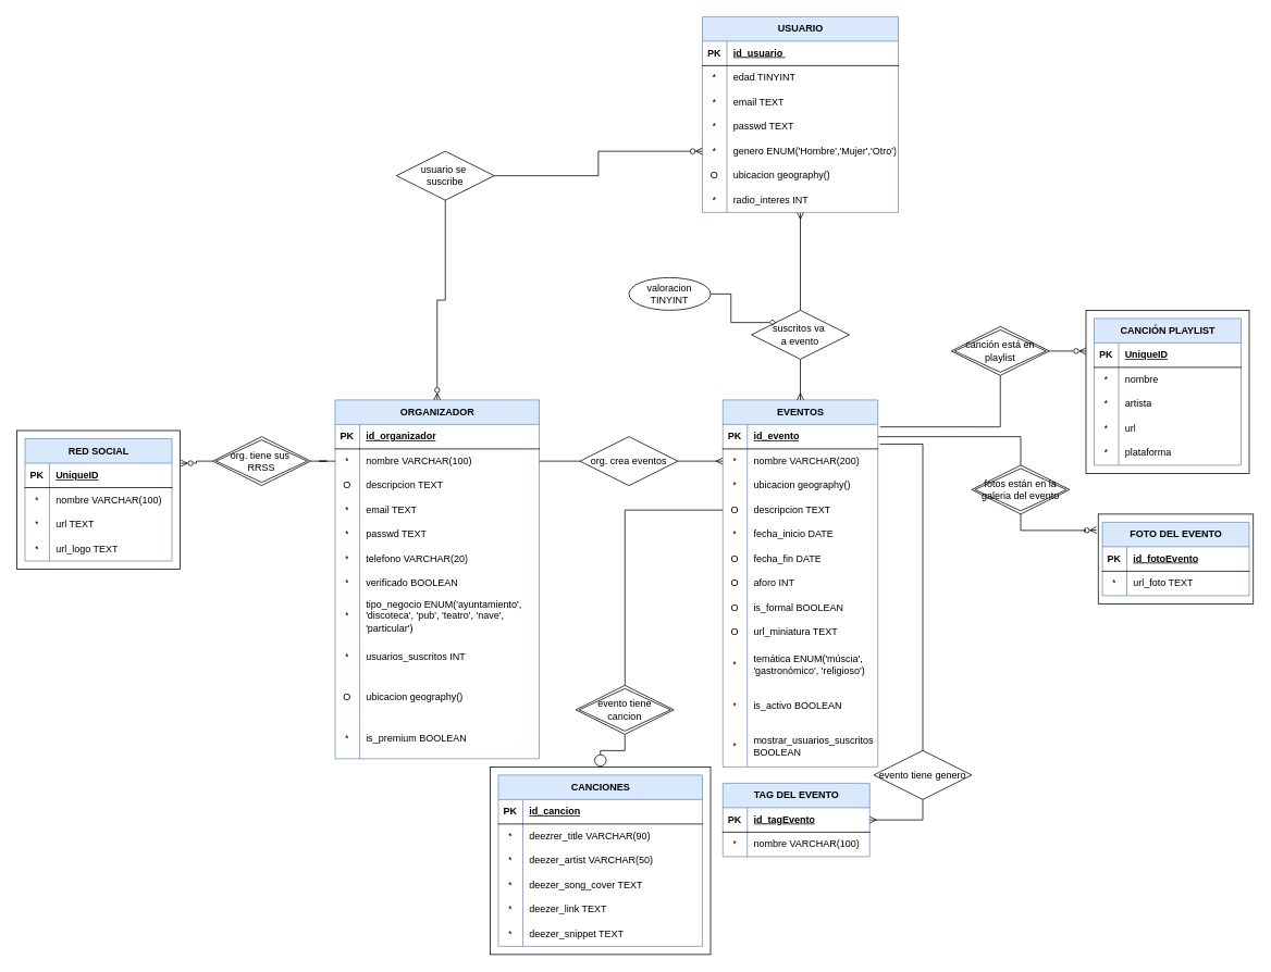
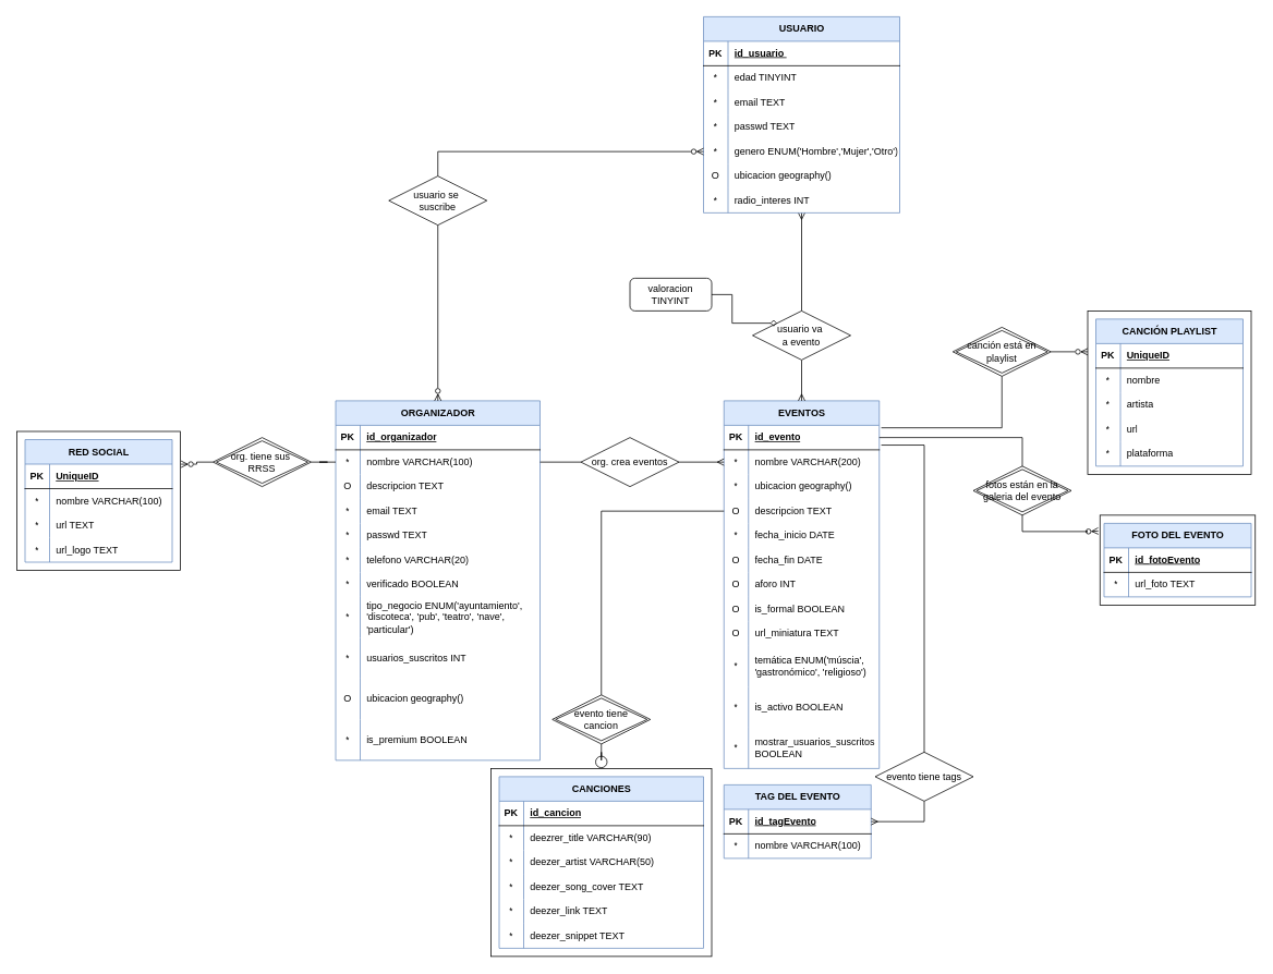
- <mxCell id="162" value="usuario se&amp;nbsp;&lt;div&gt;suscribe&lt;/div&gt;" style="shape=rhombus;perimeter=rhombusPerimeter;whiteSpace=wrap;html=1;align=center;" vertex="1" parent="1"><mxGeometry x="485" y="185" width="120" height="60" as="geometry" /></mxCell>
+ <mxCell id="162" value="usuario se&amp;nbsp;&lt;div&gt;suscribe&lt;/div&gt;" style="shape=rhombus;perimeter=rhombusPerimeter;whiteSpace=wrap;html=1;align=center;" vertex="1" parent="1"><mxGeometry x="475" y="215" width="120" height="60" as="geometry" /></mxCell>
- <mxCell id="156" value="valoracion TINYINT" style="ellipse;whiteSpace=wrap;html=1;align=center;" vertex="1" parent="1"><mxGeometry x="770" y="340" width="100" height="40" as="geometry" /></mxCell>
+ <mxCell id="156" value="valoracion TINYINT" style="whiteSpace=wrap;html=1;align=center;rounded=1;" vertex="1" parent="1"><mxGeometry x="770" y="340" width="100" height="40" as="geometry" /></mxCell>
- <mxCell id="154" value="suscritos va&amp;nbsp;&lt;div&gt;a evento&lt;/div&gt;" style="shape=rhombus;perimeter=rhombusPerimeter;whiteSpace=wrap;html=1;align=center;" vertex="1" parent="1"><mxGeometry x="920" y="380" width="120" height="60" as="geometry" /></mxCell>
+ <mxCell id="154" value="usuario va&amp;nbsp;&lt;div&gt;a evento&lt;/div&gt;" style="shape=rhombus;perimeter=rhombusPerimeter;whiteSpace=wrap;html=1;align=center;" vertex="1" parent="1"><mxGeometry x="920" y="380" width="120" height="60" as="geometry" /></mxCell>
- <mxCell id="184" value="evento tiene cancion" style="shape=rhombus;double=1;perimeter=rhombusPerimeter;whiteSpace=wrap;html=1;align=center;" vertex="1" parent="1"><mxGeometry x="705" y="840" width="120" height="60" as="geometry" /></mxCell>
+ <mxCell id="184" value="evento tiene cancion" style="shape=rhombus;double=1;perimeter=rhombusPerimeter;whiteSpace=wrap;html=1;align=center;" vertex="1" parent="1"><mxGeometry x="675" y="850" width="120" height="60" as="geometry" /></mxCell>
- <mxCell id="144" value="evento tiene genero" style="shape=rhombus;perimeter=rhombusPerimeter;whiteSpace=wrap;html=1;align=center;" vertex="1" parent="1"><mxGeometry x="1070" y="920" width="120" height="60" as="geometry" /></mxCell>
+ <mxCell id="144" value="evento tiene tags" style="shape=rhombus;perimeter=rhombusPerimeter;whiteSpace=wrap;html=1;align=center;" vertex="1" parent="1"><mxGeometry x="1070" y="920" width="120" height="60" as="geometry" /></mxCell>
